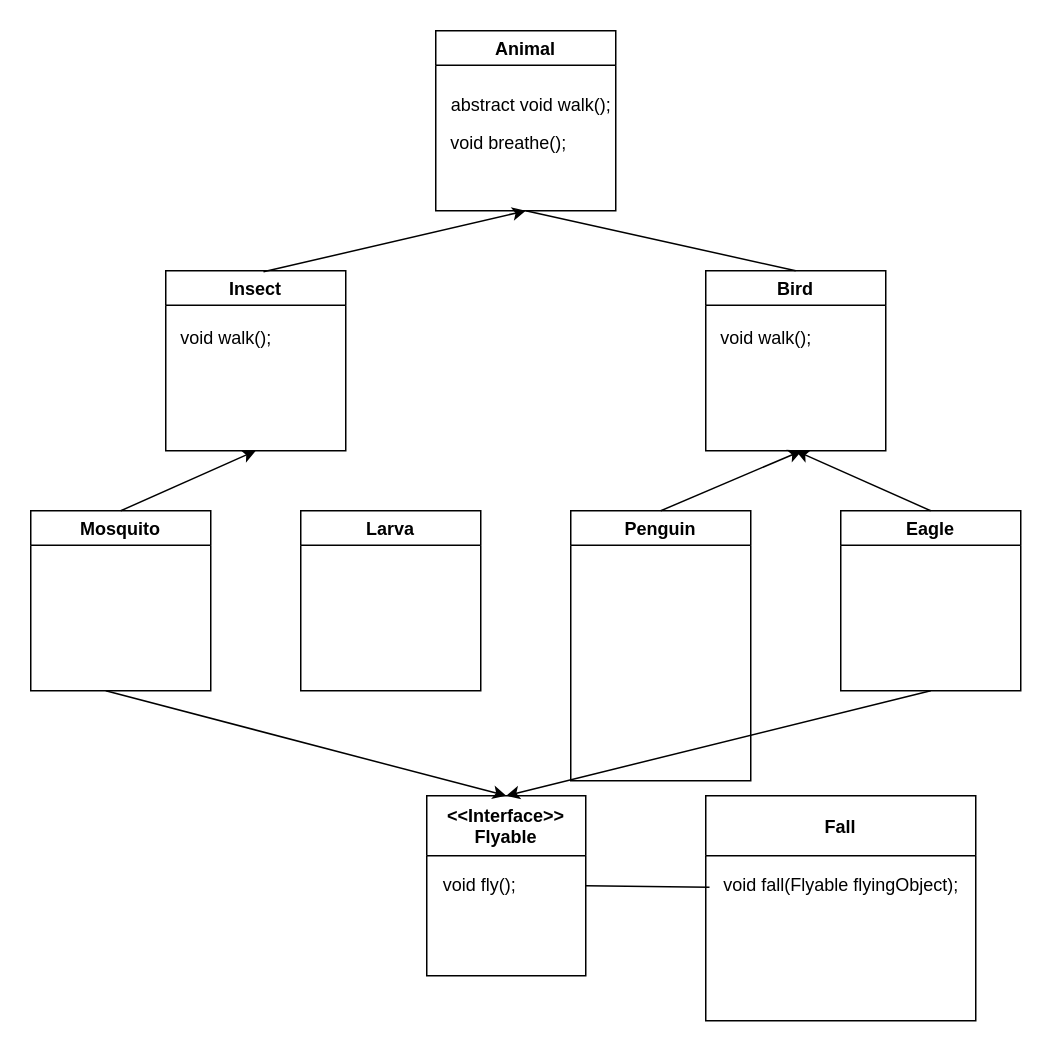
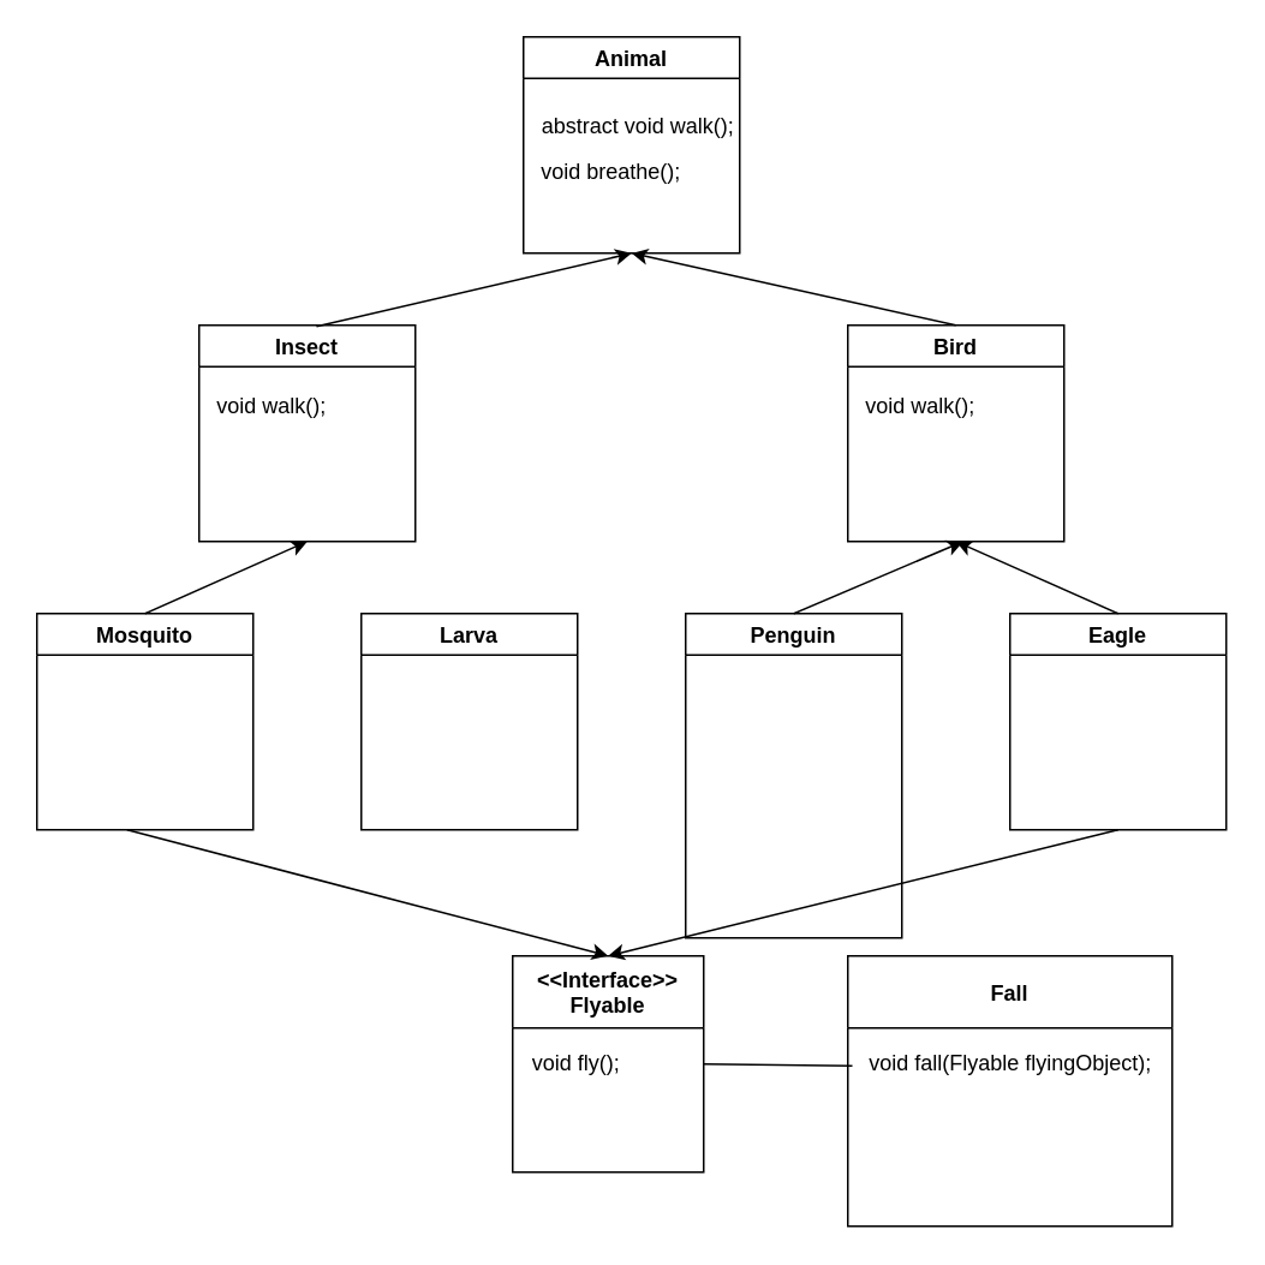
- <mxCell id="10" value="" style="endArrow=none;html=1;rounded=0;entryX=0.5;entryY=1;entryDx=0;entryDy=0;exitX=0.5;exitY=0;exitDx=0;exitDy=0;" parent="1" source="7" target="2" edge="1"><mxGeometry width="50" height="50" relative="1" as="geometry"><mxPoint x="205.16" y="220.72" as="sourcePoint" /><mxPoint x="320" y="150" as="targetPoint" /></mxGeometry></mxCell>
+ <mxCell id="10" value="" style="endArrow=classic;html=1;rounded=0;entryX=0.5;entryY=1;entryDx=0;entryDy=0;exitX=0.5;exitY=0;exitDx=0;exitDy=0;" parent="1" source="7" target="2" edge="1"><mxGeometry width="50" height="50" relative="1" as="geometry"><mxPoint x="205.16" y="220.72" as="sourcePoint" /><mxPoint x="320" y="150" as="targetPoint" /></mxGeometry></mxCell>
